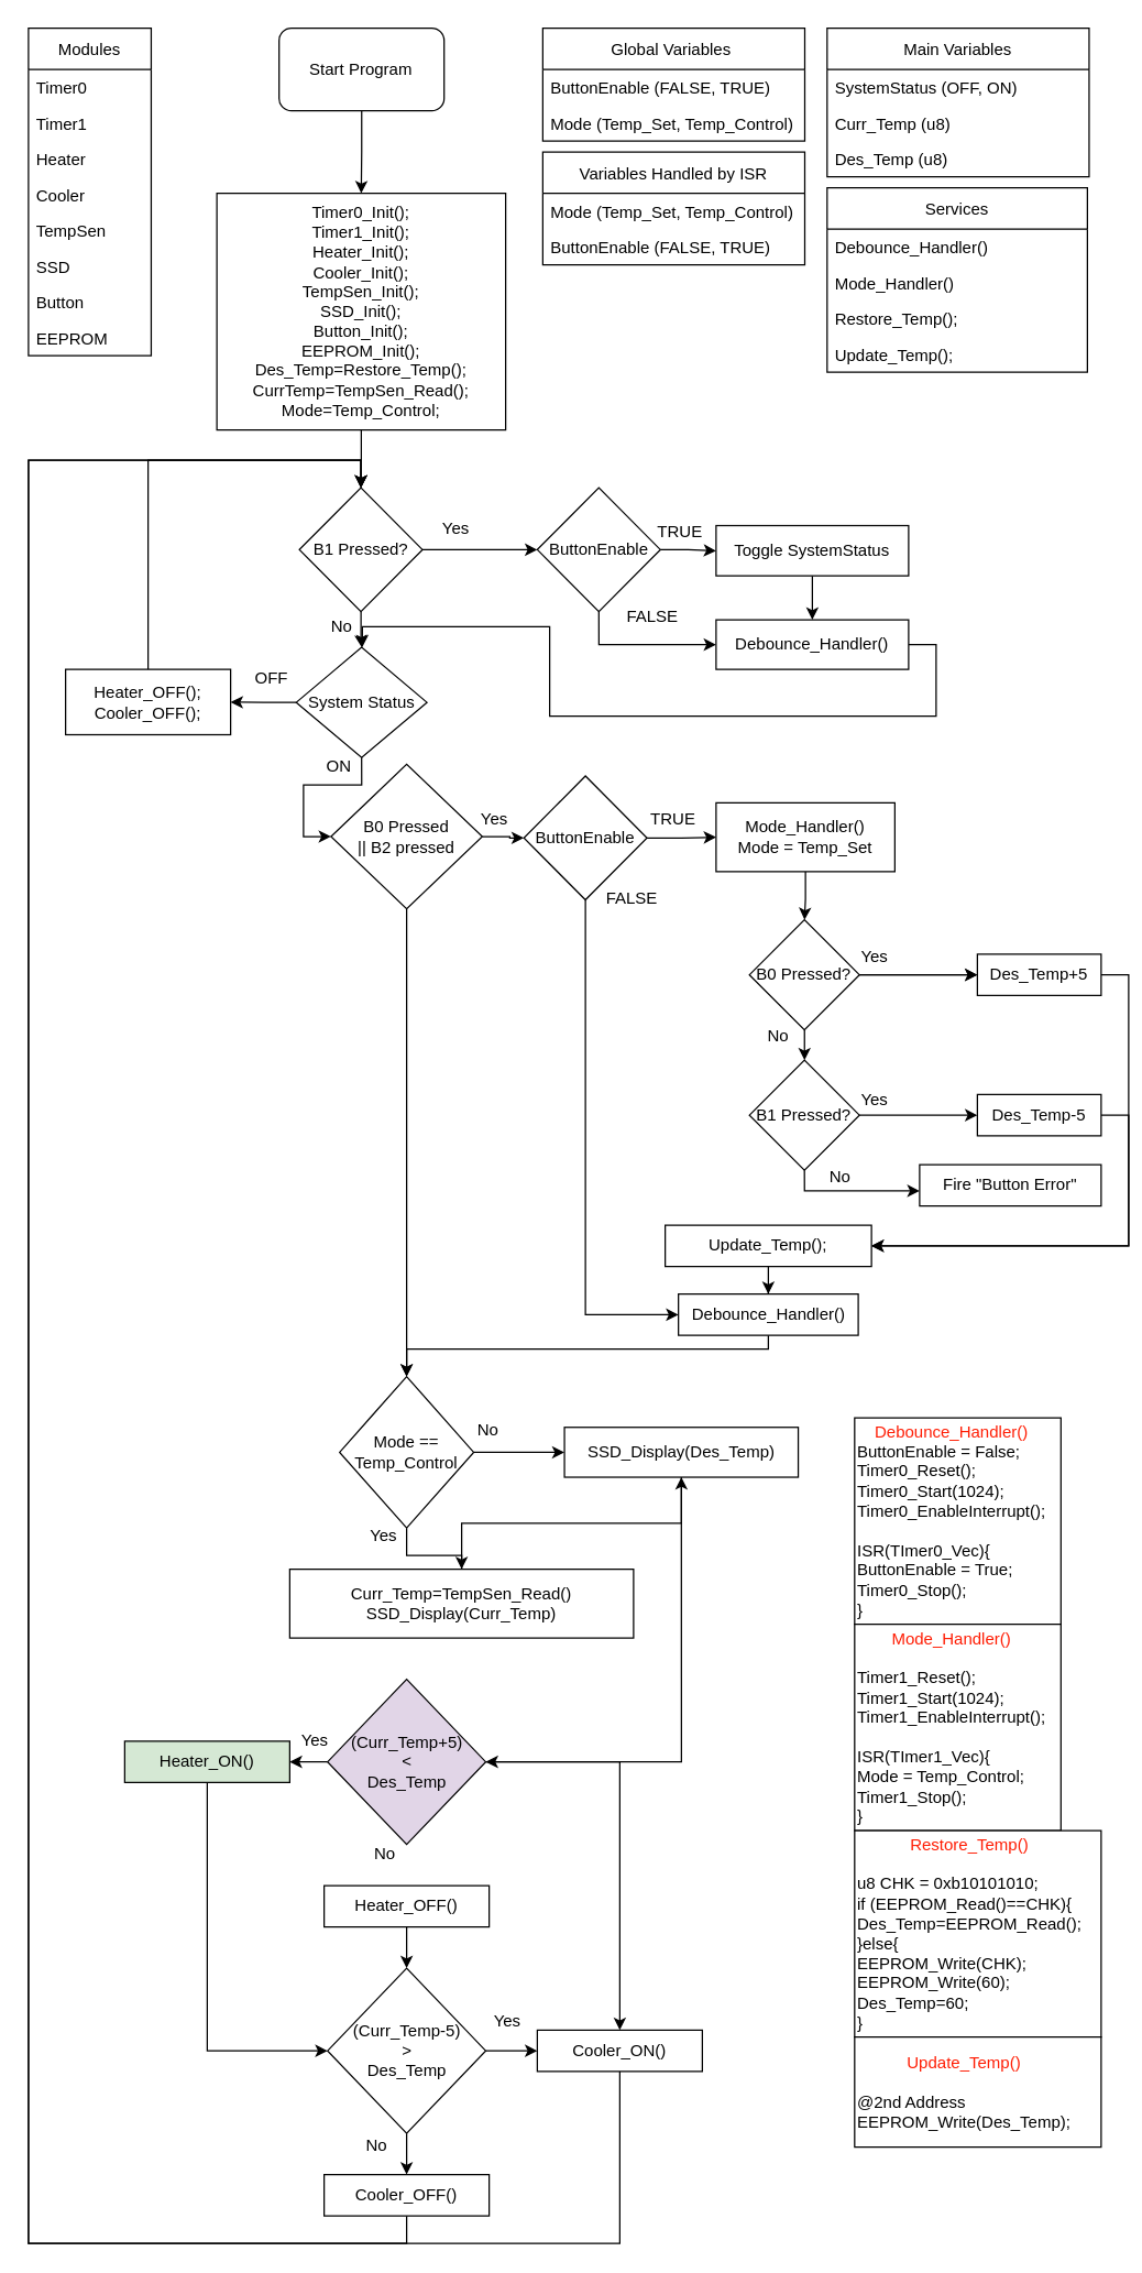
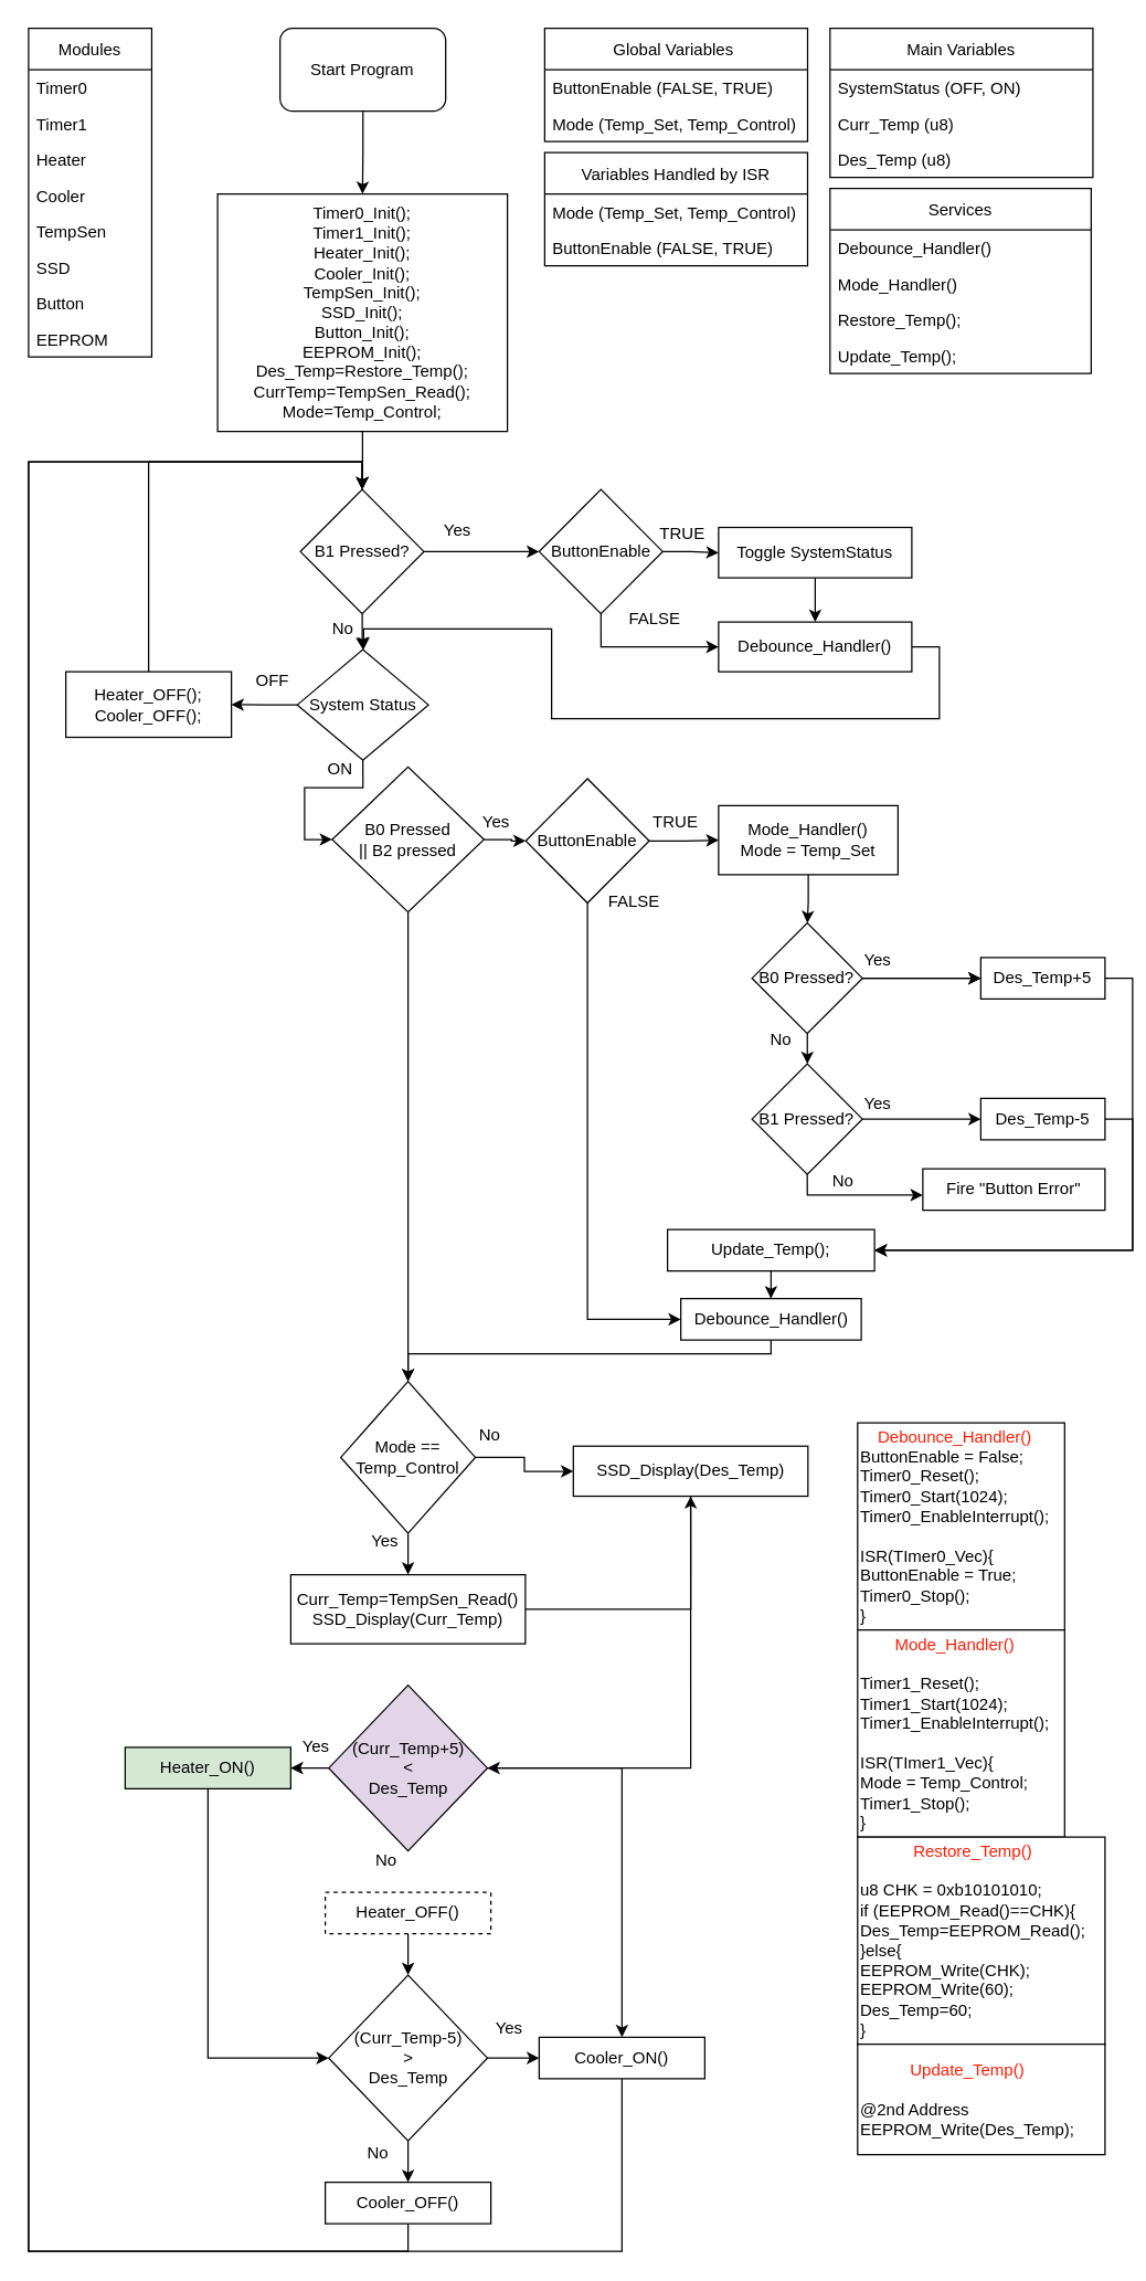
- <mxCell id="63" value="SSD_Display(Des_Temp)" style="whiteSpace=wrap;html=1;rounded=1;arcSize=0;" parent="1" vertex="1"><mxGeometry x="409.75" y="1036.88" width="170" height="36.25" as="geometry" /></mxCell>
+ <mxCell id="63" value="SSD_Display(Des_Temp)" style="whiteSpace=wrap;html=1;rounded=1;arcSize=0;" parent="1" vertex="1"><mxGeometry x="414.75" y="1046.88" width="170" height="36.25" as="geometry" /></mxCell>
- <mxCell id="66" value="&lt;div&gt;Curr_Temp=TempSen_Read()&lt;br&gt;&lt;/div&gt;&lt;div&gt;SSD_Display(Curr_Temp)&lt;/div&gt;" style="whiteSpace=wrap;html=1;rounded=1;arcSize=0;" parent="1" vertex="1"><mxGeometry x="210" y="1140" width="250" height="50" as="geometry" /></mxCell>
+ <mxCell id="66" value="&lt;div&gt;Curr_Temp=TempSen_Read()&lt;br&gt;&lt;/div&gt;&lt;div&gt;SSD_Display(Curr_Temp)&lt;/div&gt;" style="whiteSpace=wrap;html=1;rounded=1;arcSize=0;" parent="1" vertex="1"><mxGeometry x="210" y="1140" width="170" height="50" as="geometry" /></mxCell>
- <mxCell id="78" value="Heater_OFF()" style="rounded=1;whiteSpace=wrap;html=1;arcSize=0;" parent="1" vertex="1"><mxGeometry x="235" y="1370" width="120" height="30" as="geometry" /></mxCell>
+ <mxCell id="78" value="Heater_OFF()" style="rounded=1;whiteSpace=wrap;html=1;arcSize=0;dashed=1;" parent="1" vertex="1"><mxGeometry x="235" y="1370" width="120" height="30" as="geometry" /></mxCell>
